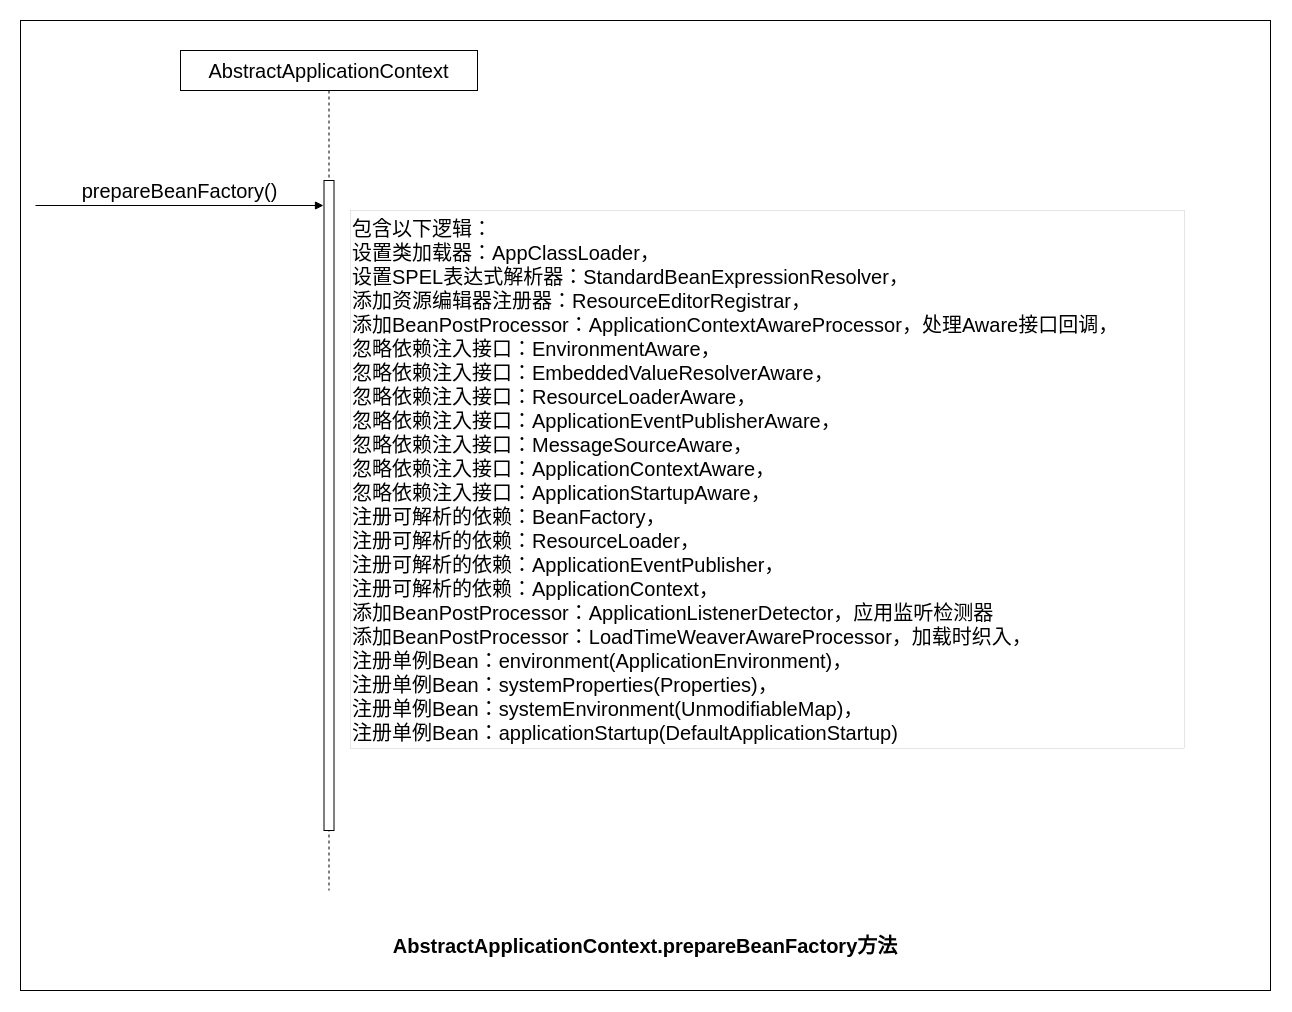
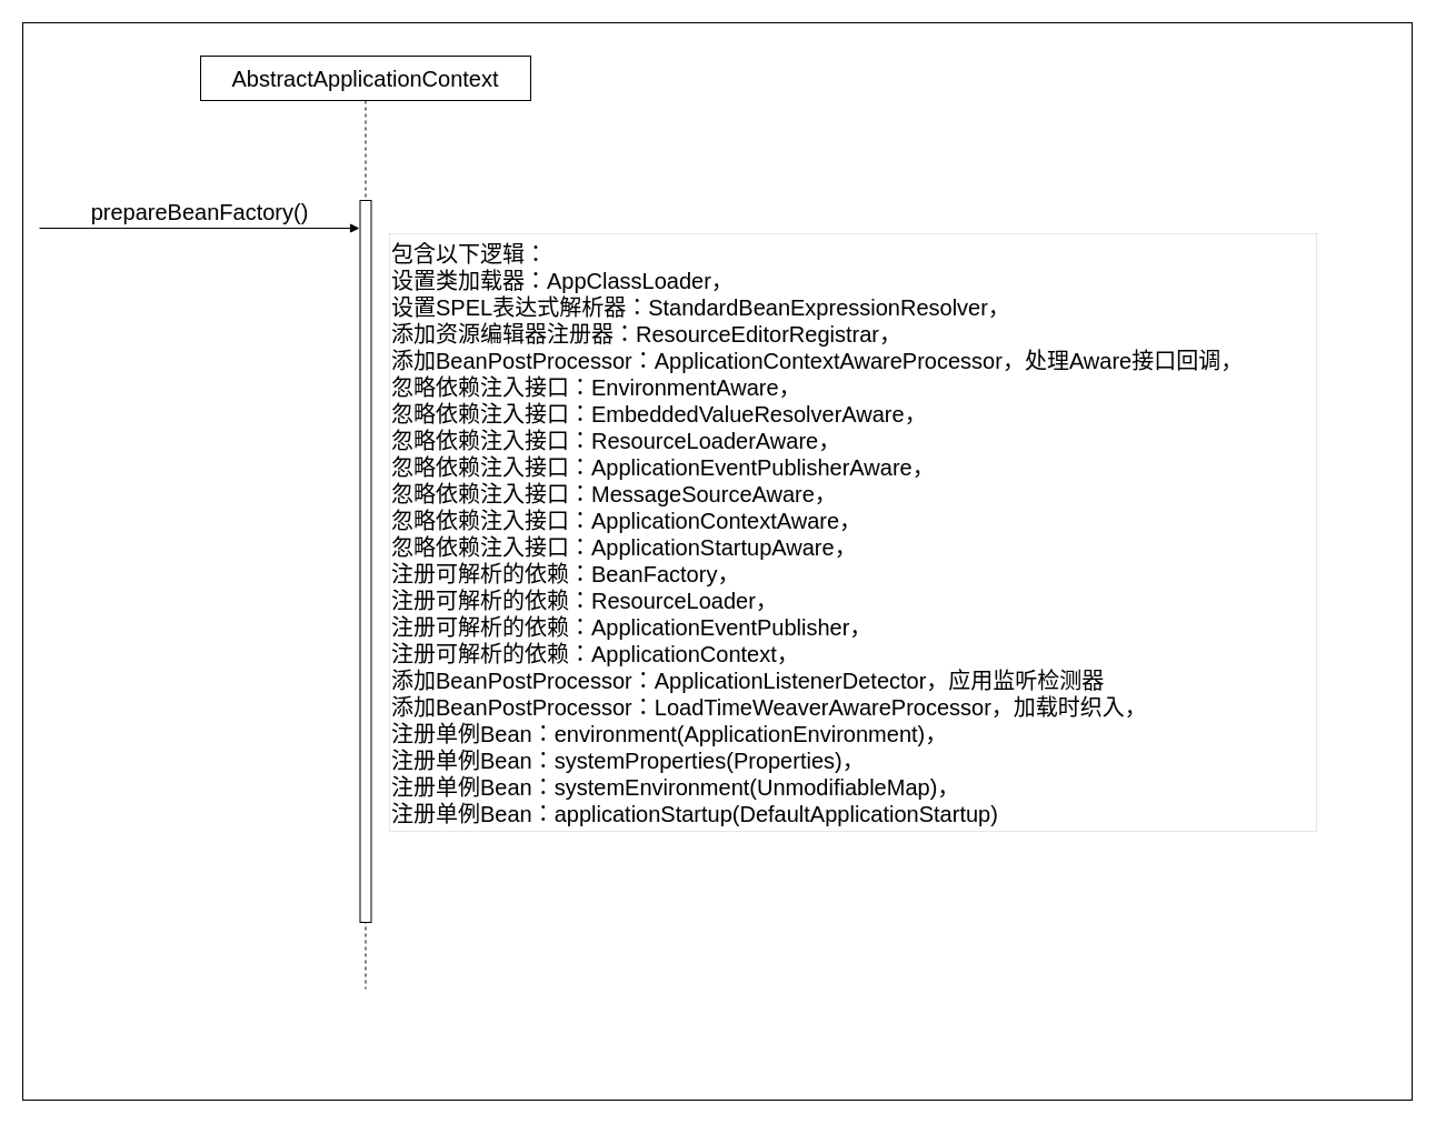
- <mxCell id="6" value="AbstractApplicationContext.&lt;span style=&quot;text-align: left; text-wrap-mode: nowrap; background-color: rgb(255, 255, 255);&quot;&gt;prepareBeanFactory&lt;/span&gt;&lt;span style=&quot;background-color: transparent; color: light-dark(rgb(0, 0, 0), rgb(255, 255, 255));&quot;&gt;方法&lt;/span&gt;" style="text;html=1;whiteSpace=wrap;strokeColor=none;fillColor=none;align=center;verticalAlign=middle;rounded=0;fontSize=20;fontStyle=1" parent="1" vertex="1"><mxGeometry x="300" y="910" width="690" height="70" as="geometry" /></mxCell>
